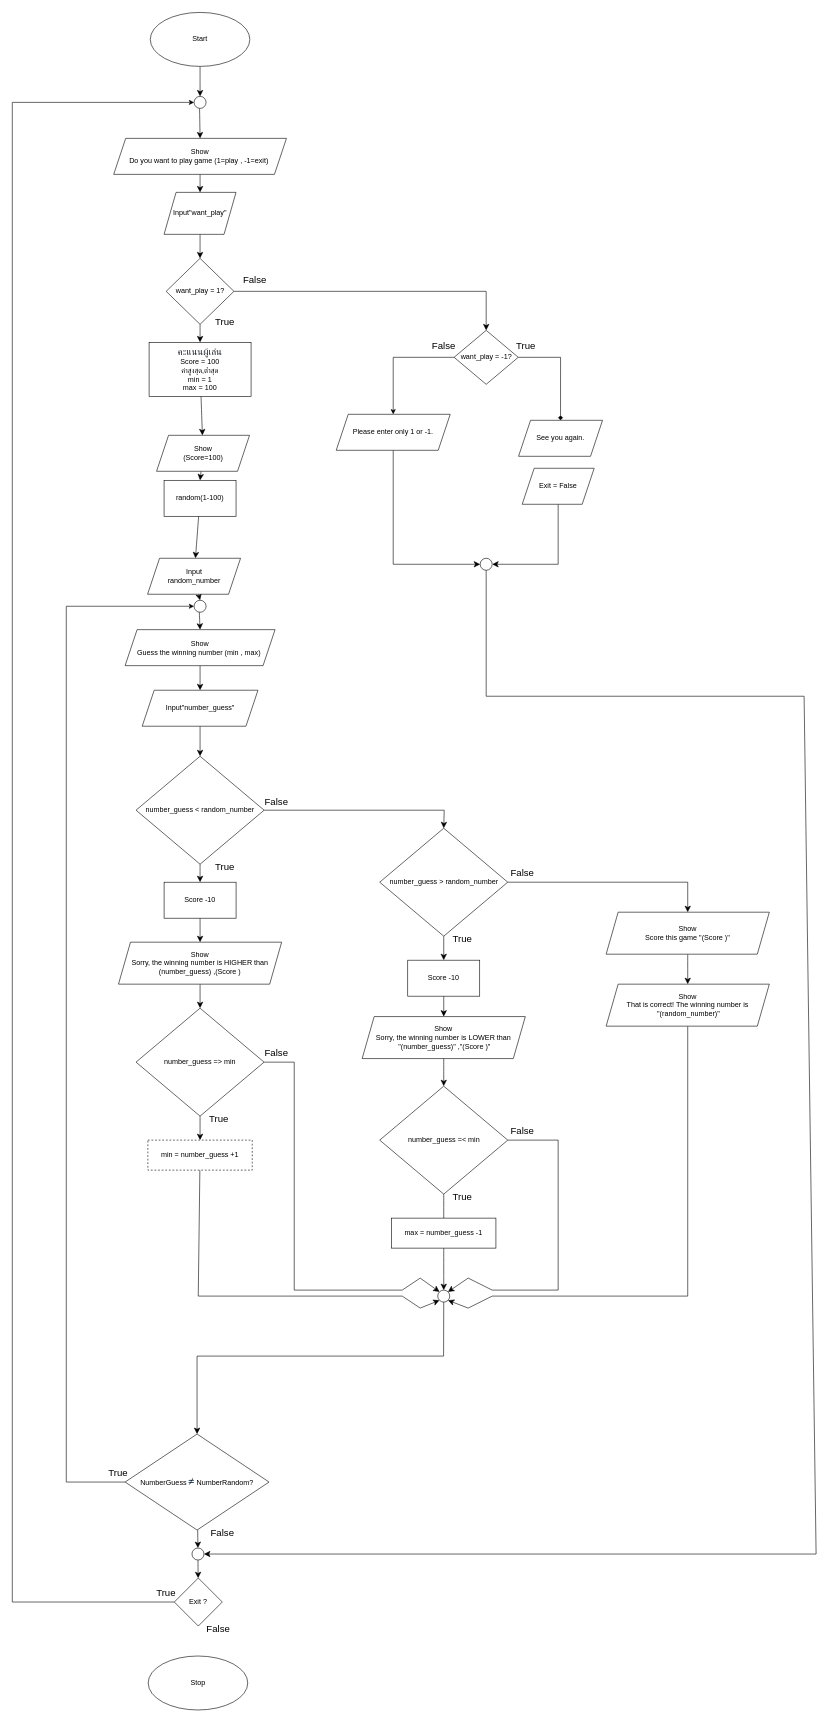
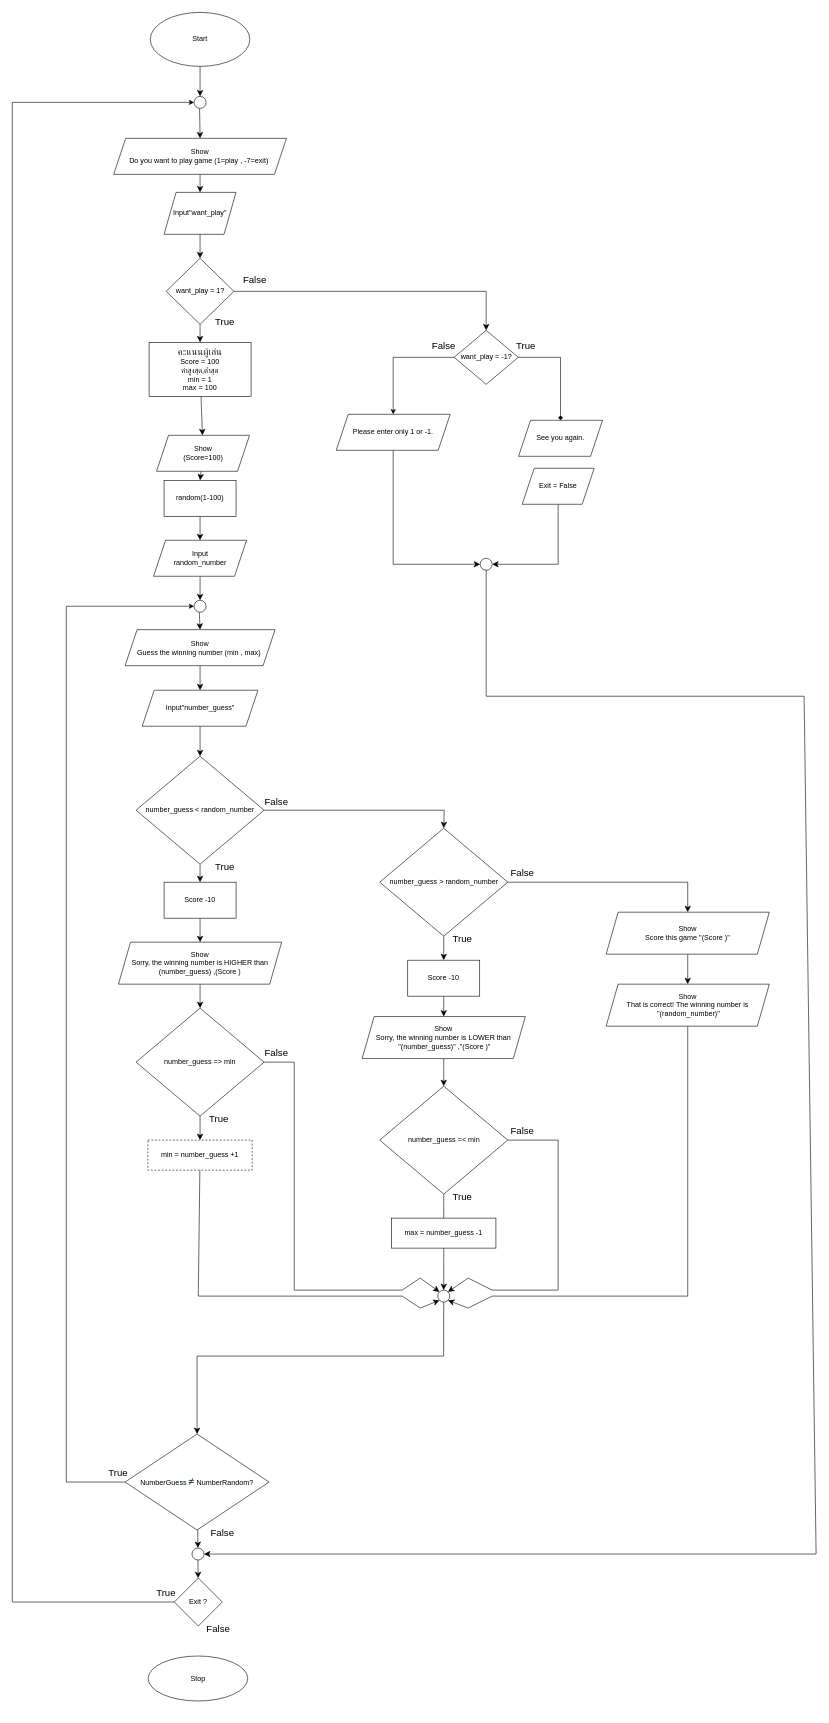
- <mxCell id="21" value="&lt;div&gt;Show&lt;/div&gt;Do you want to play game (1=play , -1=exit)&amp;nbsp;" style="shape=parallelogram;perimeter=parallelogramPerimeter;whiteSpace=wrap;html=1;fixedSize=1;" parent="1" vertex="1"><mxGeometry x="189.04" y="230" width="288" height="60" as="geometry" /></mxCell>
+ <mxCell id="21" value="&lt;div&gt;Show&lt;/div&gt;Do you want to play game (1=play , -7=exit)&amp;nbsp;" style="shape=parallelogram;perimeter=parallelogramPerimeter;whiteSpace=wrap;html=1;fixedSize=1;" parent="1" vertex="1"><mxGeometry x="189.04" y="230" width="288" height="60" as="geometry" /></mxCell>
- <mxCell id="40" value="Input&lt;div&gt;random_number&lt;/div&gt;" style="shape=parallelogram;perimeter=parallelogramPerimeter;whiteSpace=wrap;html=1;fixedSize=1;" vertex="1" parent="1"><mxGeometry x="245.5" y="930" width="155" height="60" as="geometry" /></mxCell>
+ <mxCell id="40" value="Input&lt;div&gt;random_number&lt;/div&gt;" style="shape=parallelogram;perimeter=parallelogramPerimeter;whiteSpace=wrap;html=1;fixedSize=1;" vertex="1" parent="1"><mxGeometry x="255.5" y="900" width="155" height="60" as="geometry" /></mxCell>
- <mxCell id="33" value="Stop" style="ellipse;whiteSpace=wrap;html=1;" parent="1" vertex="1"><mxGeometry x="246.54" y="2760" width="166" height="90" as="geometry" /></mxCell>
+ <mxCell id="33" value="Stop" style="ellipse;whiteSpace=wrap;html=1;" parent="1" vertex="1"><mxGeometry x="246.54" y="2760" width="166" height="75" as="geometry" /></mxCell>
